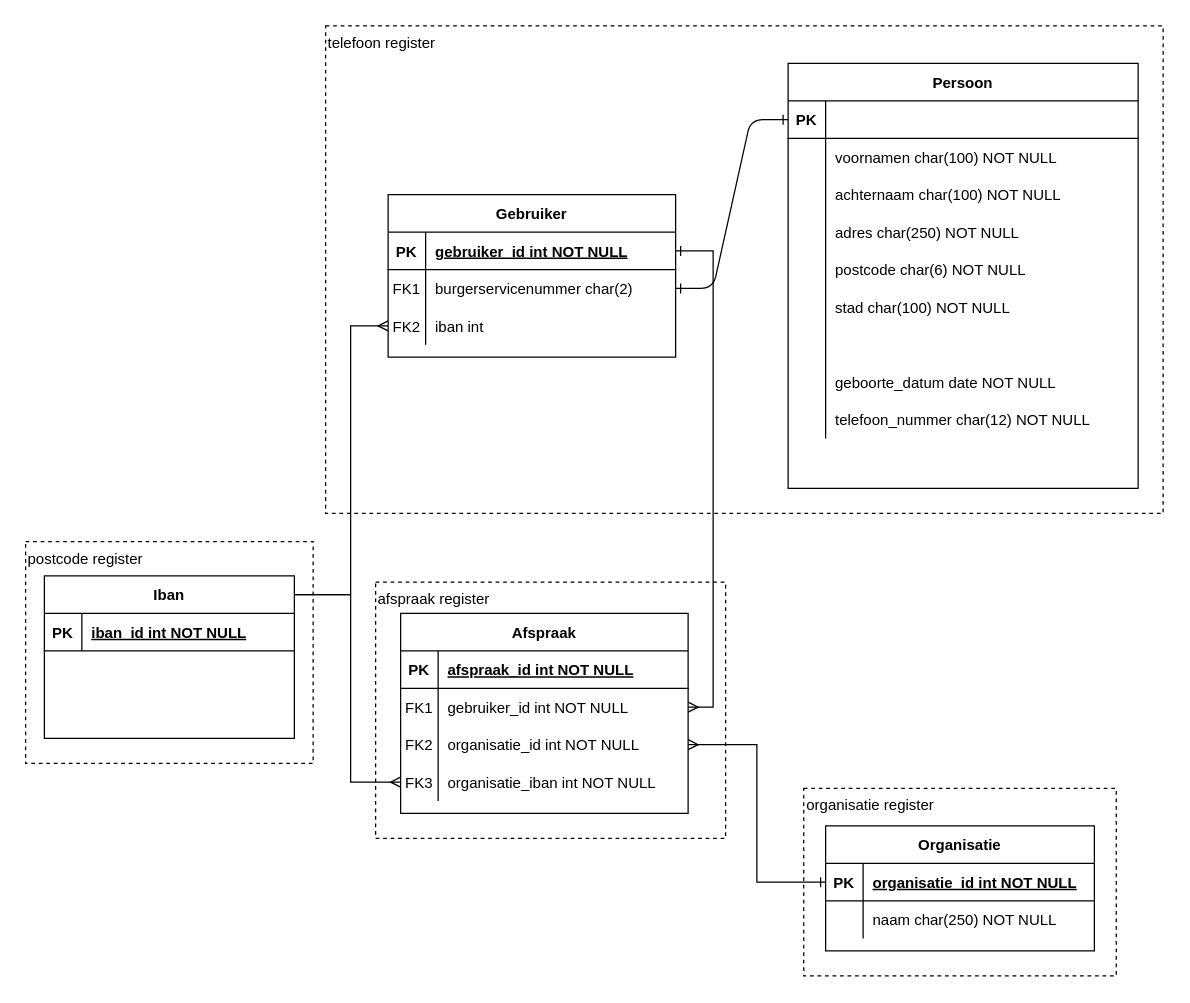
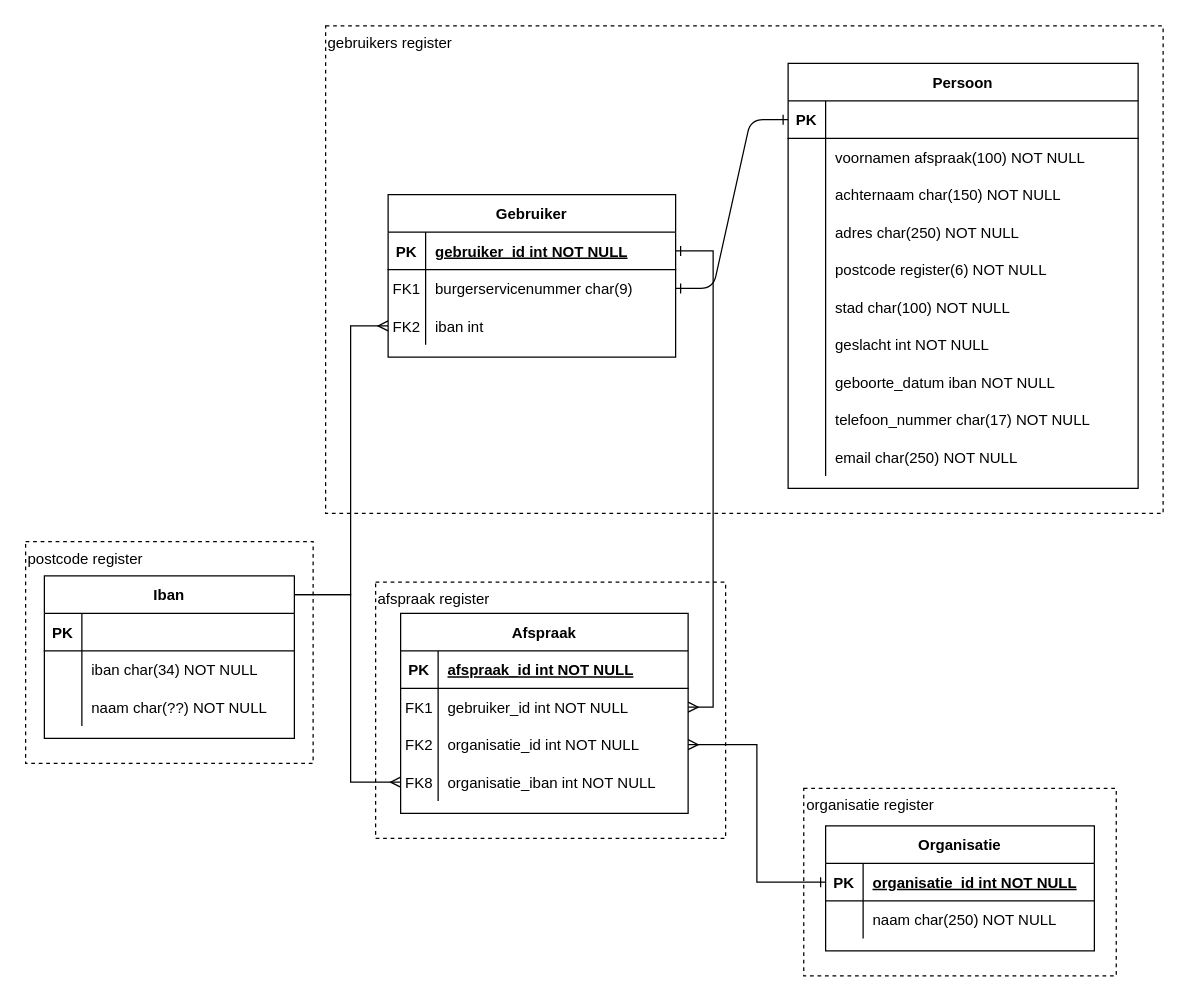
- <mxCell id="4" value="telefoon register" style="rounded=0;whiteSpace=wrap;html=1;align=left;fillColor=none;verticalAlign=top;dashed=1;" vertex="1" parent="1"><mxGeometry x="260" y="20" width="670" height="390" as="geometry" /></mxCell>
+ <mxCell id="4" value="gebruikers register" style="rounded=0;whiteSpace=wrap;html=1;align=left;fillColor=none;verticalAlign=top;dashed=1;" vertex="1" parent="1"><mxGeometry x="260" y="20" width="670" height="390" as="geometry" /></mxCell>
- <mxCell id="35" value="voornamen char(100) NOT NULL" style="shape=partialRectangle;overflow=hidden;connectable=0;fillColor=none;top=0;left=0;bottom=0;right=0;align=left;spacingLeft=6;" parent="33" vertex="1"><mxGeometry x="30" width="250" height="30" as="geometry" /></mxCell>
+ <mxCell id="35" value="voornamen afspraak(100) NOT NULL" style="shape=partialRectangle;overflow=hidden;connectable=0;fillColor=none;top=0;left=0;bottom=0;right=0;align=left;spacingLeft=6;" parent="33" vertex="1"><mxGeometry x="30" width="250" height="30" as="geometry" /></mxCell>
- <mxCell id="38" value="achternaam char(100) NOT NULL" style="shape=partialRectangle;overflow=hidden;connectable=0;fillColor=none;top=0;left=0;bottom=0;right=0;align=left;spacingLeft=6;" parent="36" vertex="1"><mxGeometry x="30" width="250" height="30" as="geometry" /></mxCell>
+ <mxCell id="38" value="achternaam char(150) NOT NULL" style="shape=partialRectangle;overflow=hidden;connectable=0;fillColor=none;top=0;left=0;bottom=0;right=0;align=left;spacingLeft=6;" parent="36" vertex="1"><mxGeometry x="30" width="250" height="30" as="geometry" /></mxCell>
- <mxCell id="44" value="postcode char(6) NOT NULL" style="shape=partialRectangle;overflow=hidden;connectable=0;fillColor=none;top=0;left=0;bottom=0;right=0;align=left;spacingLeft=6;" parent="42" vertex="1"><mxGeometry x="30" width="250" height="30" as="geometry" /></mxCell>
+ <mxCell id="44" value="postcode register(6) NOT NULL" style="shape=partialRectangle;overflow=hidden;connectable=0;fillColor=none;top=0;left=0;bottom=0;right=0;align=left;spacingLeft=6;" parent="42" vertex="1"><mxGeometry x="30" width="250" height="30" as="geometry" /></mxCell>
- <mxCell id="66" value="burgerservicenummer char(2)" style="shape=partialRectangle;overflow=hidden;connectable=0;fillColor=none;top=0;left=0;bottom=0;right=0;align=left;spacingLeft=6;" parent="64" vertex="1"><mxGeometry x="30" width="200" height="30" as="geometry" /></mxCell>
+ <mxCell id="66" value="burgerservicenummer char(9)" style="shape=partialRectangle;overflow=hidden;connectable=0;fillColor=none;top=0;left=0;bottom=0;right=0;align=left;spacingLeft=6;" parent="64" vertex="1"><mxGeometry x="30" width="200" height="30" as="geometry" /></mxCell>
+ <mxCell id="50" value="geslacht int NOT NULL" style="shape=partialRectangle;overflow=hidden;connectable=0;fillColor=none;top=0;left=0;bottom=0;right=0;align=left;spacingLeft=6;" parent="48" vertex="1"><mxGeometry x="30" width="250" height="30" as="geometry" /></mxCell>
- <mxCell id="53" value="geboorte_datum date NOT NULL" style="shape=partialRectangle;overflow=hidden;connectable=0;fillColor=none;top=0;left=0;bottom=0;right=0;align=left;spacingLeft=6;" parent="51" vertex="1"><mxGeometry x="30" width="250" height="30" as="geometry" /></mxCell>
+ <mxCell id="53" value="geboorte_datum iban NOT NULL" style="shape=partialRectangle;overflow=hidden;connectable=0;fillColor=none;top=0;left=0;bottom=0;right=0;align=left;spacingLeft=6;" parent="51" vertex="1"><mxGeometry x="30" width="250" height="30" as="geometry" /></mxCell>
- <mxCell id="56" value="telefoon_nummer char(12) NOT NULL" style="shape=partialRectangle;overflow=hidden;connectable=0;fillColor=none;top=0;left=0;bottom=0;right=0;align=left;spacingLeft=6;" parent="54" vertex="1"><mxGeometry x="30" width="250" height="30" as="geometry" /></mxCell>
+ <mxCell id="56" value="telefoon_nummer char(17) NOT NULL" style="shape=partialRectangle;overflow=hidden;connectable=0;fillColor=none;top=0;left=0;bottom=0;right=0;align=left;spacingLeft=6;" parent="54" vertex="1"><mxGeometry x="30" width="250" height="30" as="geometry" /></mxCell>
+ <mxCell id="59" value="email char(250) NOT NULL" style="shape=partialRectangle;overflow=hidden;connectable=0;fillColor=none;top=0;left=0;bottom=0;right=0;align=left;spacingLeft=6;" parent="57" vertex="1"><mxGeometry x="30" width="250" height="30" as="geometry" /></mxCell>
- <mxCell id="73" value="iban_id int NOT NULL" style="shape=partialRectangle;connectable=0;fillColor=none;top=0;left=0;bottom=0;right=0;align=left;spacingLeft=6;fontStyle=5;overflow=hidden;" parent="71" vertex="1"><mxGeometry x="30" width="170" height="30" as="geometry" /></mxCell>
+ <mxCell id="76" value="iban char(34) NOT NULL" style="shape=partialRectangle;connectable=0;fillColor=none;top=0;left=0;bottom=0;right=0;align=left;spacingLeft=6;overflow=hidden;" parent="74" vertex="1"><mxGeometry x="30" width="170" height="30" as="geometry" /></mxCell>
+ <mxCell id="79" value="naam char(??) NOT NULL" style="shape=partialRectangle;connectable=0;fillColor=none;top=0;left=0;bottom=0;right=0;align=left;spacingLeft=6;overflow=hidden;" parent="77" vertex="1"><mxGeometry x="30" width="170" height="30" as="geometry" /></mxCell>
- <mxCell id="19" value="FK3" style="shape=partialRectangle;connectable=0;fillColor=none;top=0;left=0;bottom=0;right=0;editable=1;overflow=hidden;" parent="18" vertex="1"><mxGeometry width="30" height="30" as="geometry" /></mxCell>
+ <mxCell id="19" value="FK8" style="shape=partialRectangle;connectable=0;fillColor=none;top=0;left=0;bottom=0;right=0;editable=1;overflow=hidden;" parent="18" vertex="1"><mxGeometry width="30" height="30" as="geometry" /></mxCell>
